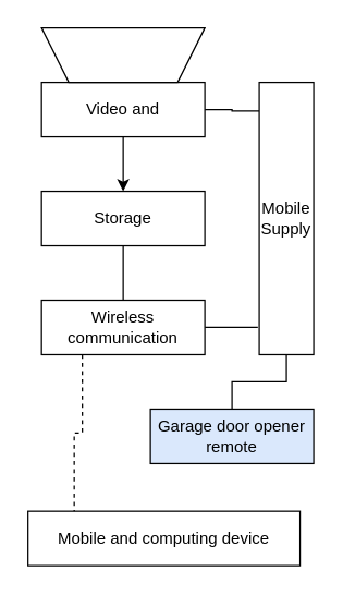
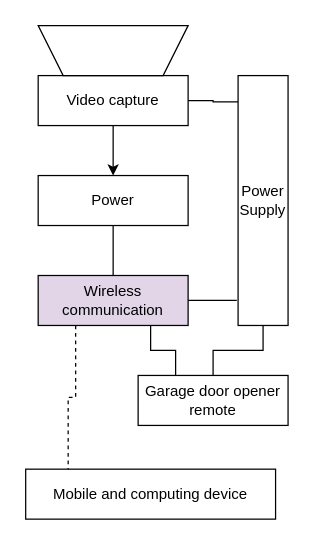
- <mxCell id="4" value="Video and" style="rounded=0;whiteSpace=wrap;html=1;" vertex="1" parent="1"><mxGeometry x="30" y="60" width="120" height="40" as="geometry" /></mxCell>
+ <mxCell id="4" value="Video capture" style="rounded=0;whiteSpace=wrap;html=1;" vertex="1" parent="1"><mxGeometry x="30" y="60" width="120" height="40" as="geometry" /></mxCell>
- <mxCell id="6" value="Storage" style="rounded=0;whiteSpace=wrap;html=1;" vertex="1" parent="1"><mxGeometry x="30" y="140" width="120" height="40" as="geometry" /></mxCell>
+ <mxCell id="6" value="Power" style="rounded=0;whiteSpace=wrap;html=1;" vertex="1" parent="1"><mxGeometry x="30" y="140" width="120" height="40" as="geometry" /></mxCell>
- <mxCell id="13" value="Mobile Supply" style="rounded=0;whiteSpace=wrap;html=1;" vertex="1" parent="1"><mxGeometry x="190" y="60" width="40" height="200" as="geometry" /></mxCell>
+ <mxCell id="13" value="Power Supply" style="rounded=0;whiteSpace=wrap;html=1;" vertex="1" parent="1"><mxGeometry x="190" y="60" width="40" height="200" as="geometry" /></mxCell>
- <mxCell id="10" value="Wireless communication" style="rounded=0;whiteSpace=wrap;html=1;" vertex="1" parent="1"><mxGeometry x="30" y="220" width="120" height="40" as="geometry" /></mxCell>
+ <mxCell id="10" value="Wireless communication" style="rounded=0;whiteSpace=wrap;html=1;fillColor=#e1d5e7;" vertex="1" parent="1"><mxGeometry x="30" y="220" width="120" height="40" as="geometry" /></mxCell>
+ <mxCell id="8" style="edgeStyle=orthogonalEdgeStyle;rounded=0;orthogonalLoop=1;jettySize=auto;html=1;exitX=0.75;exitY=1;exitDx=0;exitDy=0;entryX=0.25;entryY=0;entryDx=0;entryDy=0;endArrow=none;endFill=0;" edge="1" parent="1" source="10" target="14"><mxGeometry relative="1" as="geometry" /></mxCell>
- <mxCell id="14" value="Garage door opener remote" style="rounded=0;whiteSpace=wrap;html=1;fillColor=#dae8fc;" vertex="1" parent="1"><mxGeometry x="110" y="300" width="120" height="40" as="geometry" /></mxCell>
+ <mxCell id="14" value="Garage door opener remote" style="rounded=0;whiteSpace=wrap;html=1;" vertex="1" parent="1"><mxGeometry x="110" y="300" width="120" height="40" as="geometry" /></mxCell>
